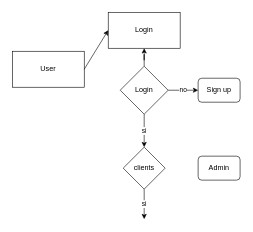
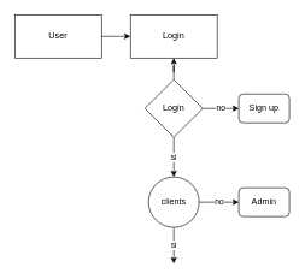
- <mxCell id="2" value="User" style="rounded=0;whiteSpace=wrap;html=1;" vertex="1" parent="1"><mxGeometry x="20" y="85" width="120" height="60" as="geometry" /></mxCell>
+ <mxCell id="2" value="User" style="rounded=0;whiteSpace=wrap;html=1;" vertex="1" parent="1"><mxGeometry x="20" y="20" width="120" height="60" as="geometry" /></mxCell>
- <mxCell id="12" value="clients" style="rhombus;whiteSpace=wrap;html=1;" vertex="1" parent="1"><mxGeometry x="205" y="245" width="70" height="70" as="geometry" /></mxCell>
+ <mxCell id="12" value="clients" style="ellipse;whiteSpace=wrap;html=1;" vertex="1" parent="1"><mxGeometry x="205" y="245" width="70" height="70" as="geometry" /></mxCell>
+ <mxCell id="11" value="no" style="edgeStyle=orthogonalEdgeStyle;rounded=0;orthogonalLoop=1;jettySize=auto;html=1;exitX=1;exitY=0.5;exitDx=0;exitDy=0;entryX=0;entryY=0.5;entryDx=0;entryDy=0;" edge="1" parent="1" source="12" target="13"><mxGeometry relative="1" as="geometry"><mxPoint x="310" y="280" as="targetPoint" /></mxGeometry></mxCell>
